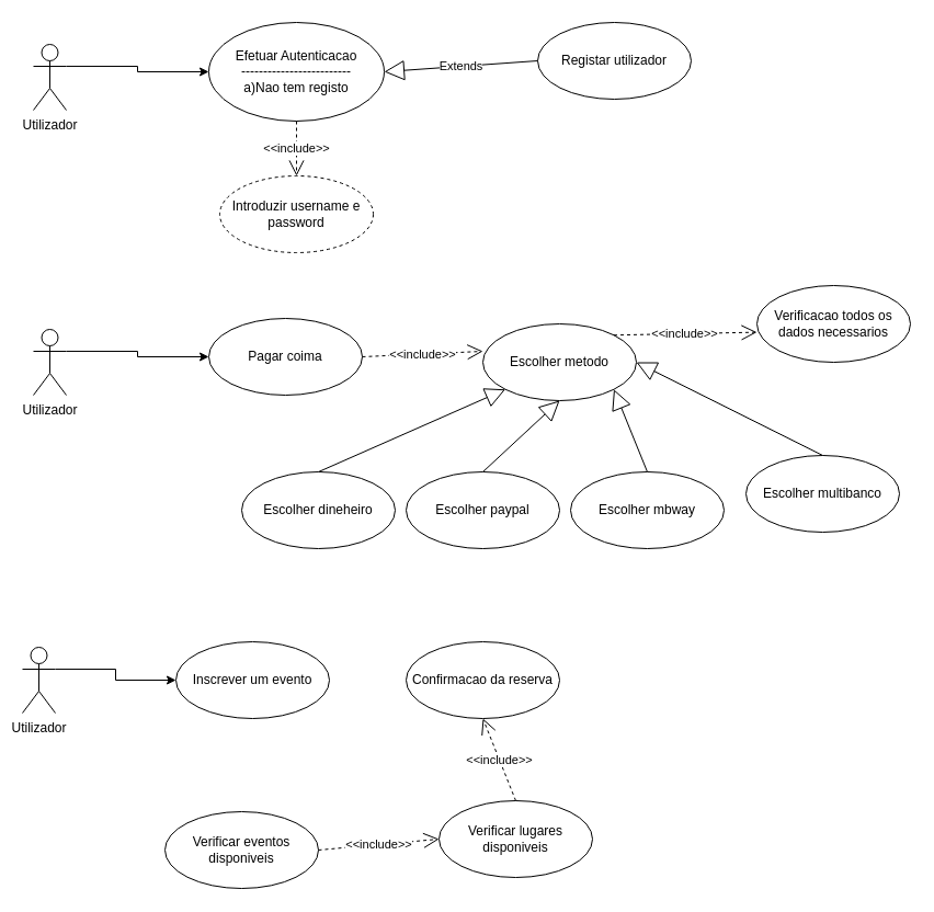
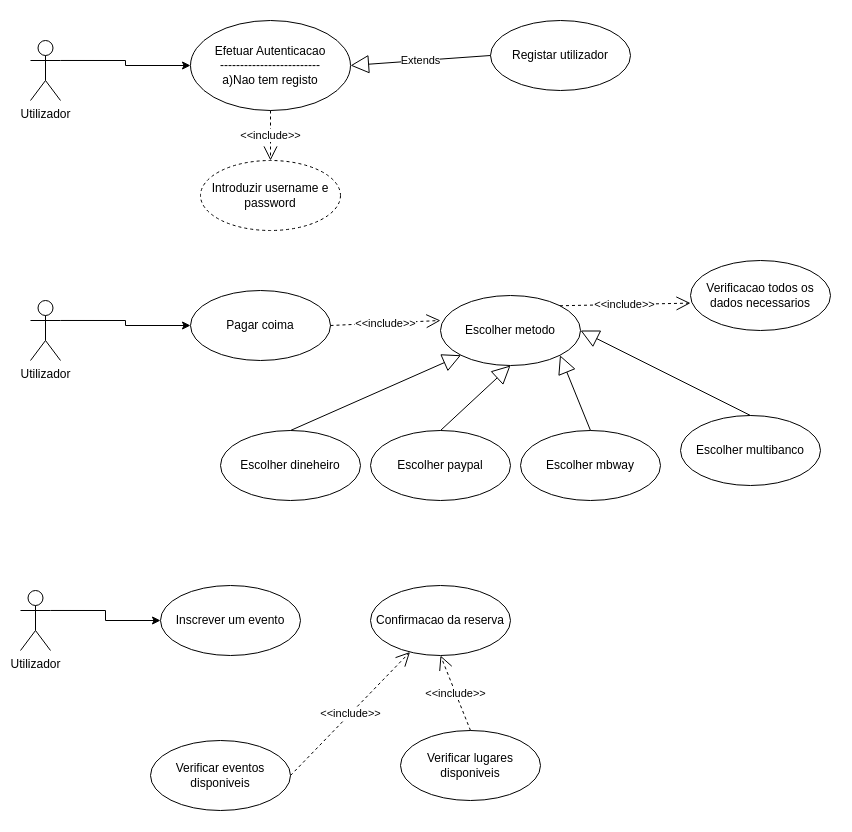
- <mxCell id="28" value="&amp;lt;&amp;lt;include&amp;gt;&amp;gt;" style="endArrow=open;endSize=12;dashed=1;html=1;exitX=1;exitY=0.5;exitDx=0;exitDy=0;entryX=0;entryY=0.5;entryDx=0;entryDy=0;" edge="1" parent="1" source="27" target="29"><mxGeometry width="160" relative="1" as="geometry"><mxPoint x="310" y="670" as="sourcePoint" /><mxPoint x="670" y="590" as="targetPoint" /></mxGeometry></mxCell>
+ <mxCell id="28" value="&amp;lt;&amp;lt;include&amp;gt;&amp;gt;" style="endArrow=open;endSize=12;dashed=1;html=1;exitX=1;exitY=0.5;exitDx=0;exitDy=0;" edge="1" parent="1" source="27" target="30"><mxGeometry width="160" relative="1" as="geometry"><mxPoint x="310" y="670" as="sourcePoint" /><mxPoint x="670" y="590" as="targetPoint" /></mxGeometry></mxCell>
